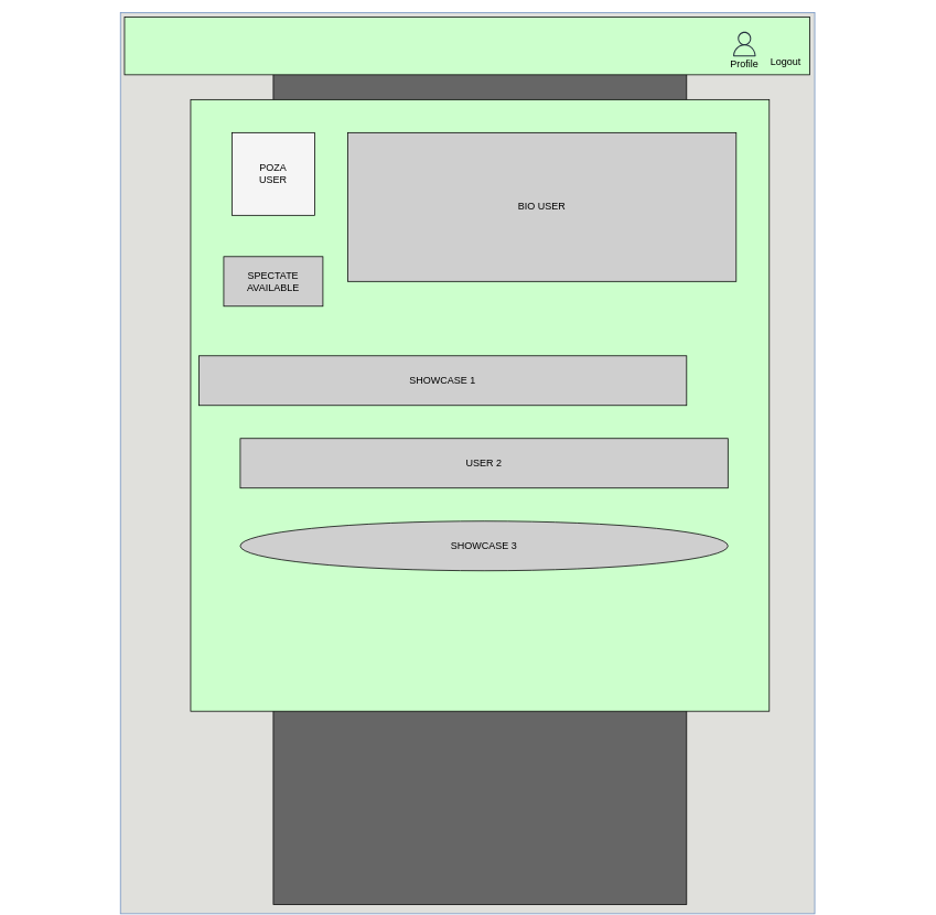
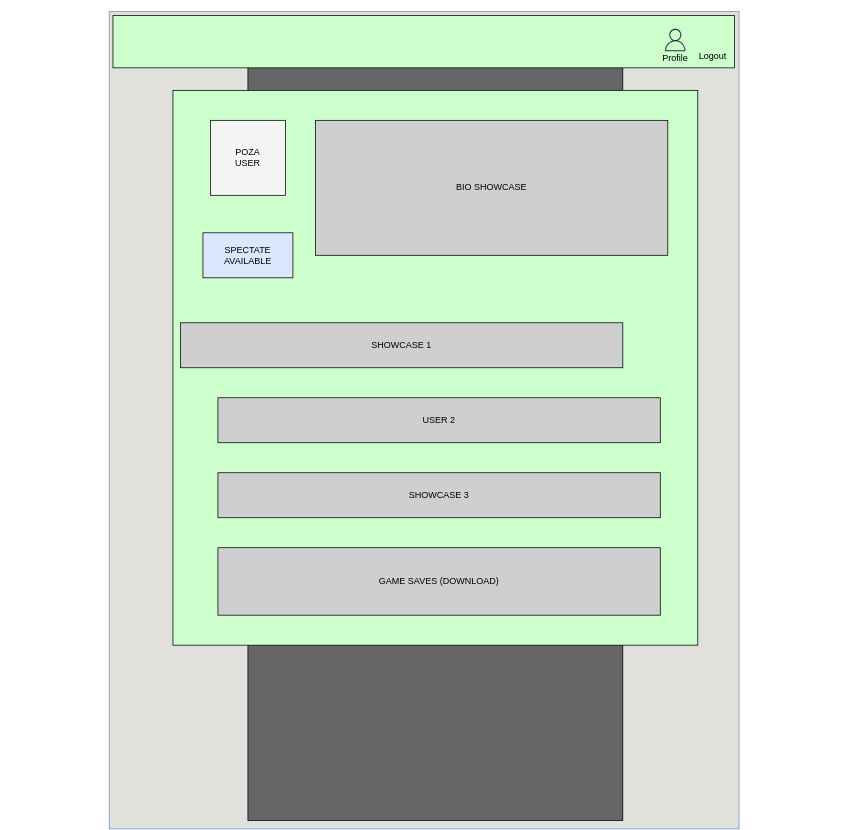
- <mxCell id="12" value="BIO USER" style="rounded=0;whiteSpace=wrap;html=1;fillColor=#CFCFCF;" vertex="1" parent="1"><mxGeometry x="420" y="160" width="470" height="180" as="geometry" /></mxCell>
+ <mxCell id="12" value="BIO SHOWCASE" style="rounded=0;whiteSpace=wrap;html=1;fillColor=#CFCFCF;" vertex="1" parent="1"><mxGeometry x="420" y="160" width="470" height="180" as="geometry" /></mxCell>
- <mxCell id="17" value="SPECTATE AVAILABLE" style="rounded=0;whiteSpace=wrap;html=1;fillColor=#CFCFCF;" vertex="1" parent="1"><mxGeometry x="270" y="310" width="120" height="60" as="geometry" /></mxCell>
+ <mxCell id="17" value="SPECTATE AVAILABLE" style="rounded=0;whiteSpace=wrap;html=1;fillColor=#dae8fc;" vertex="1" parent="1"><mxGeometry x="270" y="310" width="120" height="60" as="geometry" /></mxCell>
- <mxCell id="15" value="SHOWCASE 3" style="ellipse;whiteSpace=wrap;html=1;fillColor=#CFCFCF;" vertex="1" parent="1"><mxGeometry x="290" y="630" width="590" height="60" as="geometry" /></mxCell>
+ <mxCell id="15" value="SHOWCASE 3" style="rounded=0;whiteSpace=wrap;html=1;fillColor=#CFCFCF;" vertex="1" parent="1"><mxGeometry x="290" y="630" width="590" height="60" as="geometry" /></mxCell>
+ <mxCell id="16" value="GAME SAVES (DOWNLOAD)" style="rounded=0;whiteSpace=wrap;html=1;fillColor=#CFCFCF;" vertex="1" parent="1"><mxGeometry x="290" y="730" width="590" height="90" as="geometry" /></mxCell>
